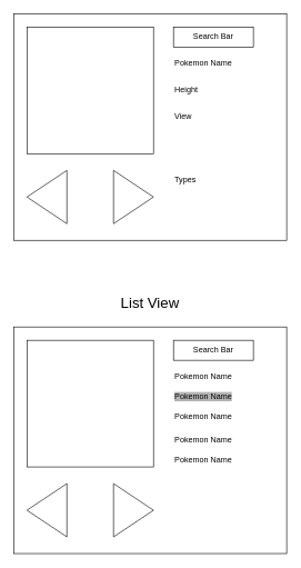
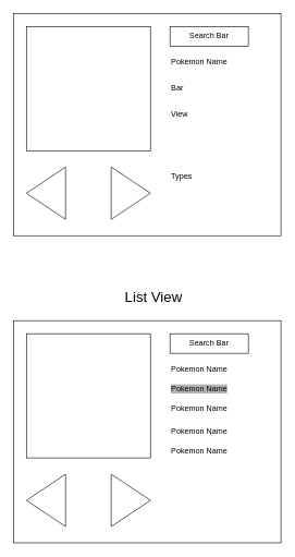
- <mxCell id="7" value="Height" style="text;html=1;strokeColor=none;fillColor=none;align=left;verticalAlign=middle;whiteSpace=wrap;rounded=0;" vertex="1" parent="1"><mxGeometry x="260" y="120" width="60" height="30" as="geometry" /></mxCell>
+ <mxCell id="7" value="Bar" style="text;html=1;strokeColor=none;fillColor=none;align=left;verticalAlign=middle;whiteSpace=wrap;rounded=0;" vertex="1" parent="1"><mxGeometry x="260" y="120" width="60" height="30" as="geometry" /></mxCell>
- <mxCell id="21" value="List View" style="text;html=1;strokeColor=none;fillColor=none;align=center;verticalAlign=middle;whiteSpace=wrap;rounded=0;shadow=0;labelBackgroundColor=none;fontSize=22;" vertex="1" parent="1"><mxGeometry x="170" y="440" width="110" height="30" as="geometry" /></mxCell>
+ <mxCell id="21" value="List View" style="text;html=1;strokeColor=none;fillColor=none;align=center;verticalAlign=middle;whiteSpace=wrap;rounded=0;shadow=0;labelBackgroundColor=none;fontSize=22;" vertex="1" parent="1"><mxGeometry x="180" y="440" width="110" height="30" as="geometry" /></mxCell>
